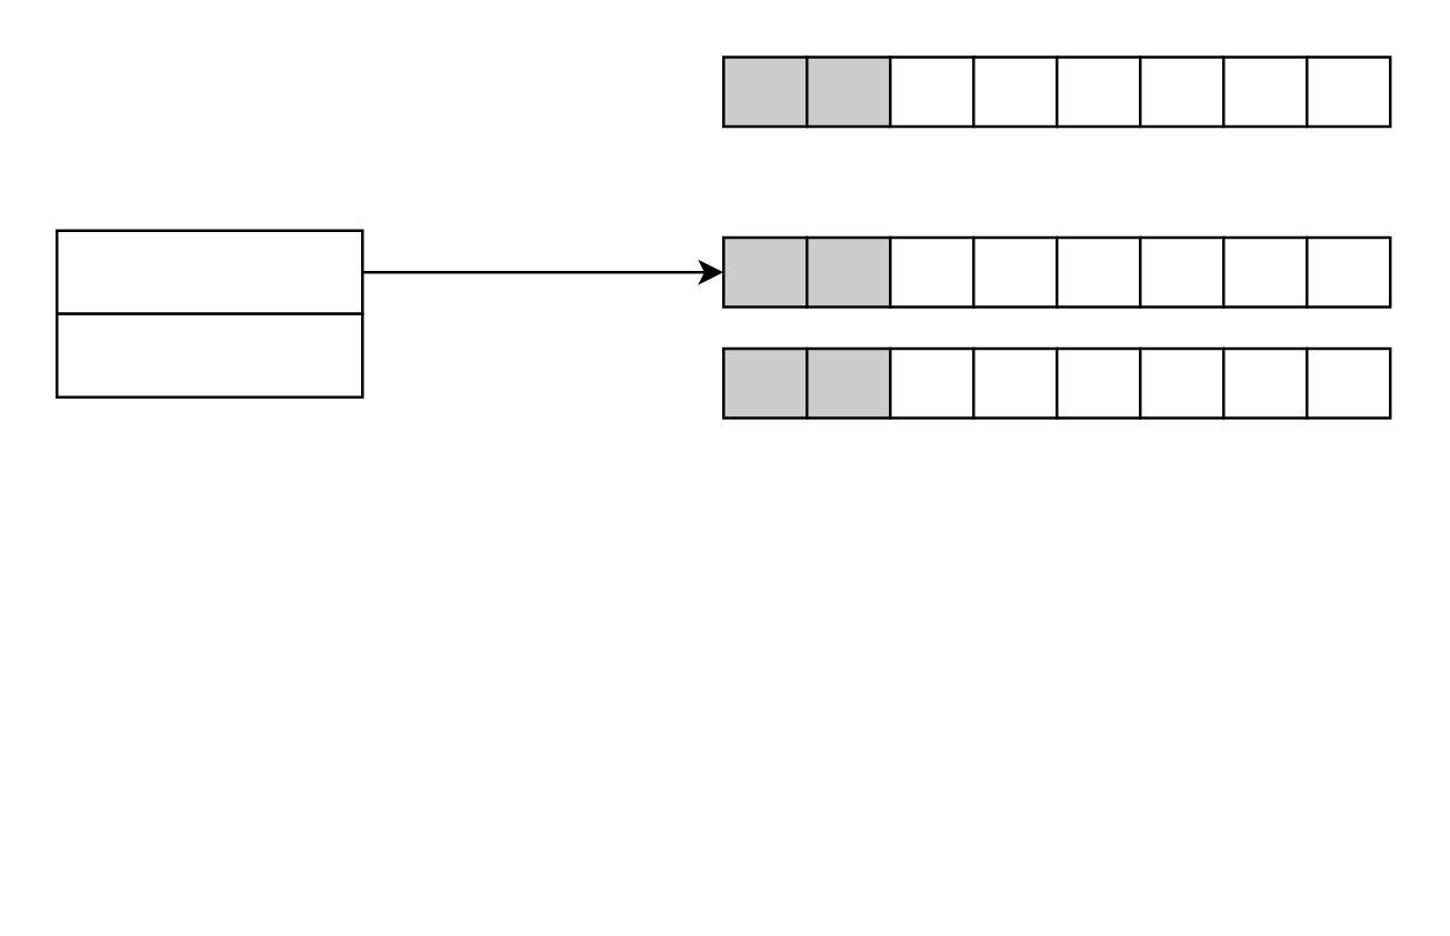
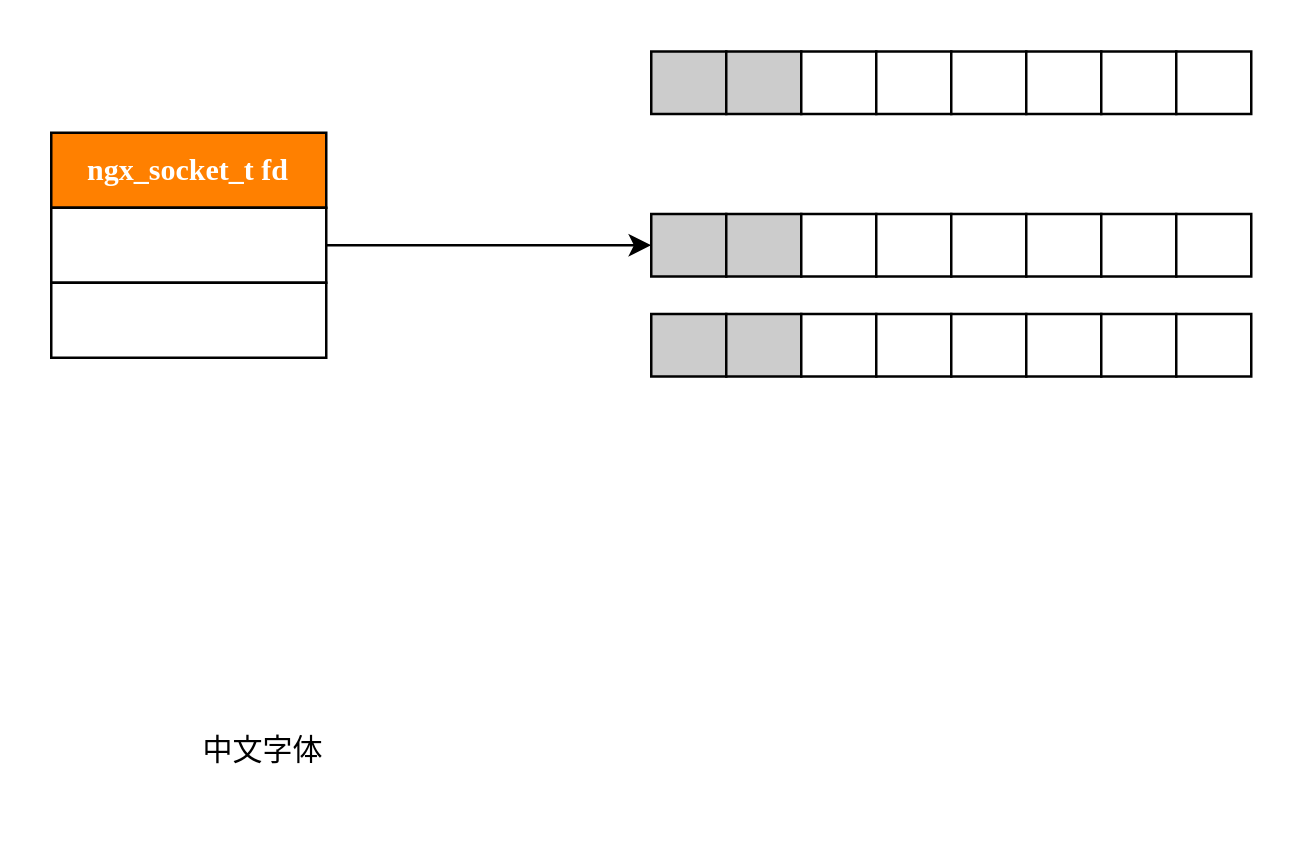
+ <mxCell id="2" value="&lt;font color=&quot;#ffffff&quot; face=&quot;Comic Sans MS&quot;&gt;&lt;b&gt;ngx_socket_t fd&lt;/b&gt;&lt;/font&gt;" style="rounded=0;whiteSpace=wrap;html=1;fillColor=#FF8000;" parent="1" vertex="1"><mxGeometry x="20" y="52.5" width="110" height="30" as="geometry" /></mxCell>
+ <mxCell id="30" value="&lt;font face=&quot;Comic Sans MS&quot;&gt;中文字体&lt;/font&gt;" style="text;html=1;strokeColor=none;fillColor=none;align=center;verticalAlign=middle;whiteSpace=wrap;rounded=0;" parent="1" vertex="1"><mxGeometry x="40" y="285" width="130" height="30" as="geometry" /></mxCell>
